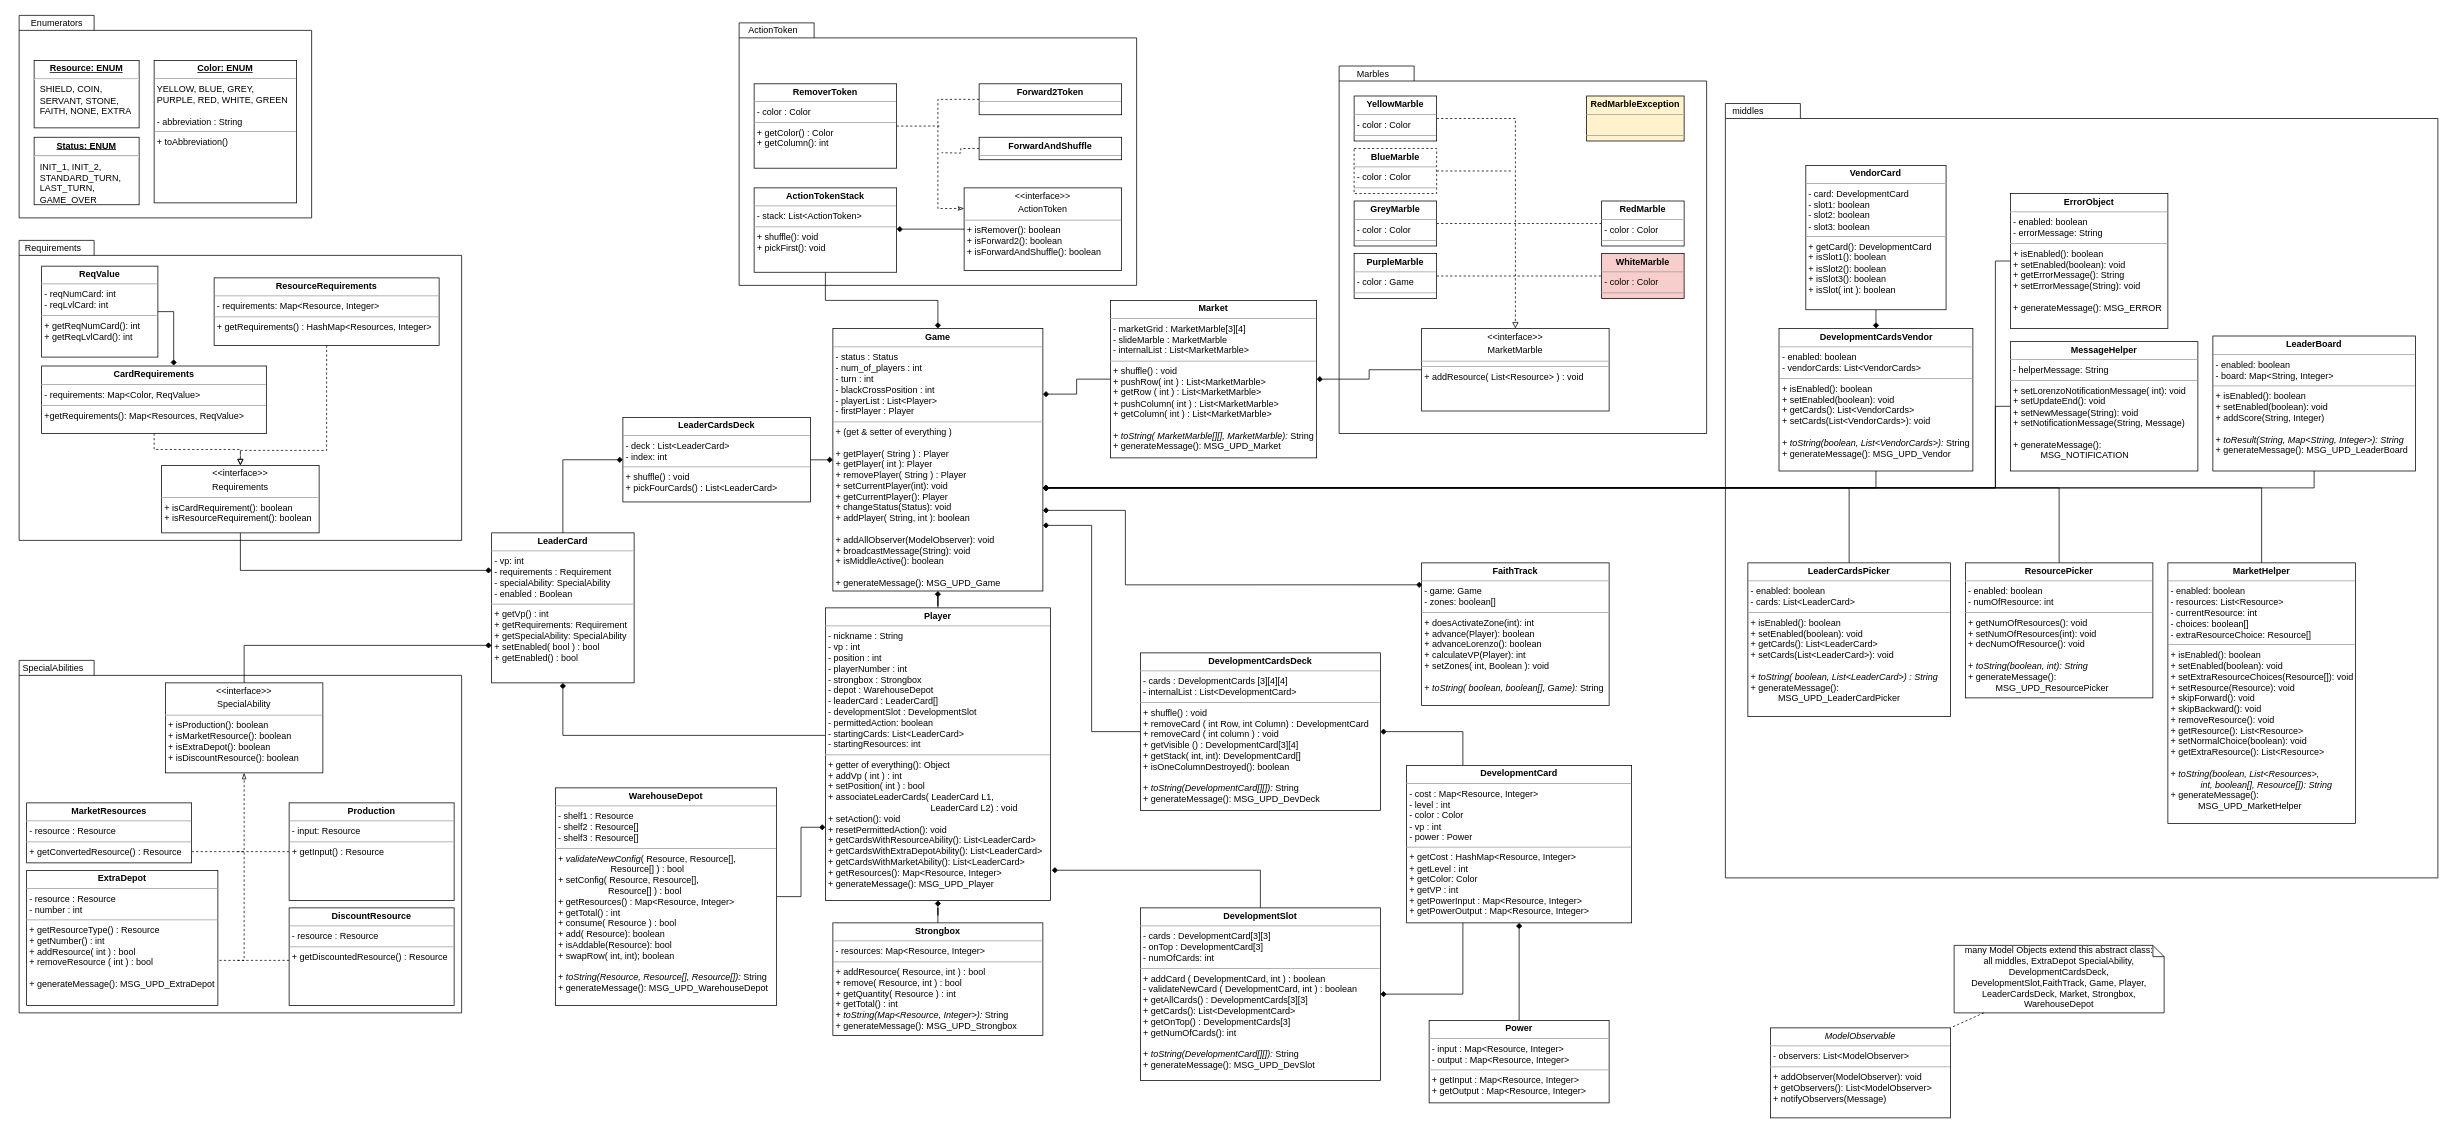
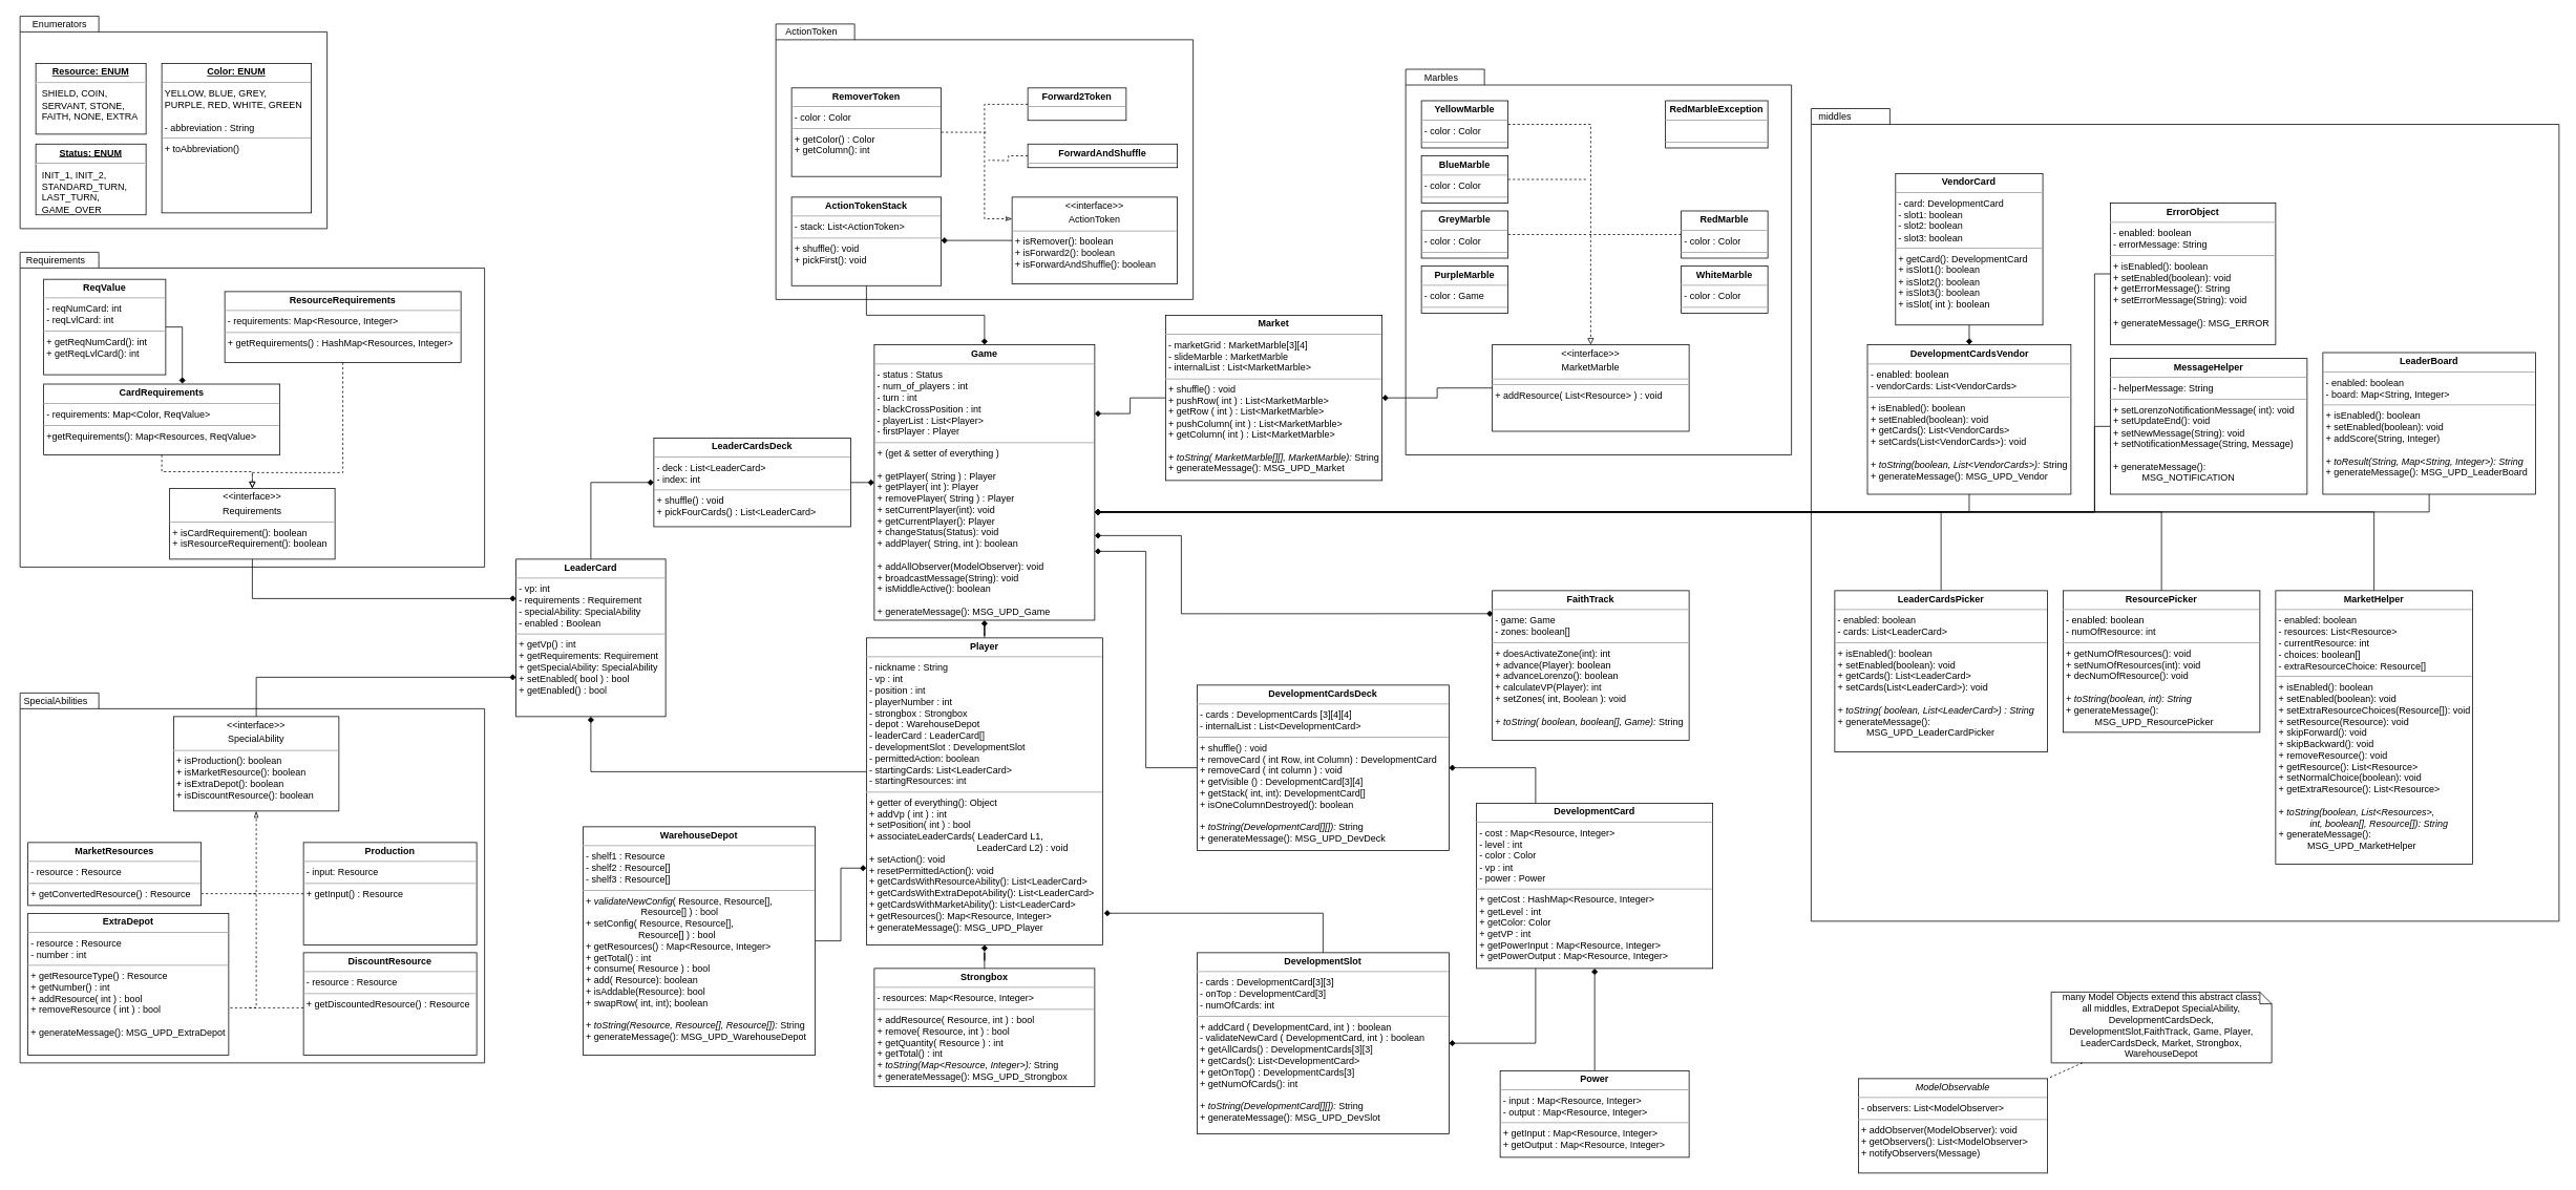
- <mxCell id="74" value="&lt;p style=&quot;margin: 0px ; margin-top: 4px ; text-align: center&quot;&gt;&lt;b&gt;Forward2Token&lt;/b&gt;&lt;/p&gt;&lt;hr size=&quot;1&quot;&gt;&lt;p style=&quot;margin: 0px ; margin-left: 4px&quot;&gt;&lt;br&gt;&lt;/p&gt;" style="verticalAlign=top;align=left;overflow=fill;fontSize=12;fontFamily=Helvetica;html=1;" parent="1" vertex="1"><mxGeometry x="1305" y="111.25" width="190" height="41.25" as="geometry" /></mxCell>
+ <mxCell id="74" value="&lt;p style=&quot;margin: 0px ; margin-top: 4px ; text-align: center&quot;&gt;&lt;b&gt;Forward2Token&lt;/b&gt;&lt;/p&gt;&lt;hr size=&quot;1&quot;&gt;&lt;p style=&quot;margin: 0px ; margin-left: 4px&quot;&gt;&lt;br&gt;&lt;/p&gt;" style="verticalAlign=top;align=left;overflow=fill;fontSize=12;fontFamily=Helvetica;html=1;" parent="1" vertex="1"><mxGeometry x="1305" y="111.25" width="125" height="41.25" as="geometry" /></mxCell>
- <mxCell id="68" value="&lt;p style=&quot;margin: 0px ; margin-top: 4px ; text-align: center&quot;&gt;&lt;b&gt;RedMarbleException&lt;/b&gt;&lt;/p&gt;&lt;hr size=&quot;1&quot;&gt;&lt;p style=&quot;margin: 0px ; margin-left: 4px&quot;&gt;&lt;br&gt;&lt;/p&gt;&lt;hr size=&quot;1&quot;&gt;&lt;p style=&quot;margin: 0px ; margin-left: 4px&quot;&gt;&lt;br&gt;&lt;/p&gt;" style="verticalAlign=top;align=left;overflow=fill;fontSize=12;fontFamily=Helvetica;html=1;fillColor=#fff2cc;" parent="1" vertex="1"><mxGeometry x="2115" y="127.5" width="130" height="60" as="geometry" /></mxCell>
+ <mxCell id="68" value="&lt;p style=&quot;margin: 0px ; margin-top: 4px ; text-align: center&quot;&gt;&lt;b&gt;RedMarbleException&lt;/b&gt;&lt;/p&gt;&lt;hr size=&quot;1&quot;&gt;&lt;p style=&quot;margin: 0px ; margin-left: 4px&quot;&gt;&lt;br&gt;&lt;/p&gt;&lt;hr size=&quot;1&quot;&gt;&lt;p style=&quot;margin: 0px ; margin-left: 4px&quot;&gt;&lt;br&gt;&lt;/p&gt;" style="verticalAlign=top;align=left;overflow=fill;fontSize=12;fontFamily=Helvetica;html=1;" parent="1" vertex="1"><mxGeometry x="2115" y="127.5" width="130" height="60" as="geometry" /></mxCell>
- <mxCell id="58" value="&lt;p style=&quot;margin: 0px ; margin-top: 4px ; text-align: center&quot;&gt;&lt;b&gt;BlueMarble&lt;/b&gt;&lt;/p&gt;&lt;hr size=&quot;1&quot;&gt;&lt;p style=&quot;margin: 0px ; margin-left: 4px&quot;&gt;- color : Color&lt;/p&gt;&lt;hr size=&quot;1&quot;&gt;&lt;p style=&quot;margin: 0px ; margin-left: 4px&quot;&gt;&lt;br&gt;&lt;/p&gt;" style="verticalAlign=top;align=left;overflow=fill;fontSize=12;fontFamily=Helvetica;html=1;dashed=1;" parent="1" vertex="1"><mxGeometry x="1805" y="197.5" width="110" height="60" as="geometry" /></mxCell>
+ <mxCell id="58" value="&lt;p style=&quot;margin: 0px ; margin-top: 4px ; text-align: center&quot;&gt;&lt;b&gt;BlueMarble&lt;/b&gt;&lt;/p&gt;&lt;hr size=&quot;1&quot;&gt;&lt;p style=&quot;margin: 0px ; margin-left: 4px&quot;&gt;- color : Color&lt;/p&gt;&lt;hr size=&quot;1&quot;&gt;&lt;p style=&quot;margin: 0px ; margin-left: 4px&quot;&gt;&lt;br&gt;&lt;/p&gt;" style="verticalAlign=top;align=left;overflow=fill;fontSize=12;fontFamily=Helvetica;html=1;" parent="1" vertex="1"><mxGeometry x="1805" y="197.5" width="110" height="60" as="geometry" /></mxCell>
- <mxCell id="61" style="edgeStyle=orthogonalEdgeStyle;rounded=0;orthogonalLoop=1;jettySize=auto;html=1;entryX=0;entryY=0.5;entryDx=0;entryDy=0;endArrow=none;endFill=0;dashed=1;" parent="1" source="62" target="63" edge="1"><mxGeometry relative="1" as="geometry" /></mxCell>
- <mxCell id="63" value="&lt;p style=&quot;margin: 0px ; margin-top: 4px ; text-align: center&quot;&gt;&lt;b&gt;WhiteMarble&lt;/b&gt;&lt;/p&gt;&lt;hr size=&quot;1&quot;&gt;&lt;p style=&quot;margin: 0px ; margin-left: 4px&quot;&gt;- color : Color&lt;/p&gt;&lt;hr size=&quot;1&quot;&gt;&lt;p style=&quot;margin: 0px ; margin-left: 4px&quot;&gt;&lt;br&gt;&lt;/p&gt;" style="verticalAlign=top;align=left;overflow=fill;fontSize=12;fontFamily=Helvetica;html=1;fillColor=#f8cecc;" parent="1" vertex="1"><mxGeometry x="2135" y="337.5" width="110" height="60" as="geometry" /></mxCell>
+ <mxCell id="63" value="&lt;p style=&quot;margin: 0px ; margin-top: 4px ; text-align: center&quot;&gt;&lt;b&gt;WhiteMarble&lt;/b&gt;&lt;/p&gt;&lt;hr size=&quot;1&quot;&gt;&lt;p style=&quot;margin: 0px ; margin-left: 4px&quot;&gt;- color : Color&lt;/p&gt;&lt;hr size=&quot;1&quot;&gt;&lt;p style=&quot;margin: 0px ; margin-left: 4px&quot;&gt;&lt;br&gt;&lt;/p&gt;" style="verticalAlign=top;align=left;overflow=fill;fontSize=12;fontFamily=Helvetica;html=1;" parent="1" vertex="1"><mxGeometry x="2135" y="337.5" width="110" height="60" as="geometry" /></mxCell>
